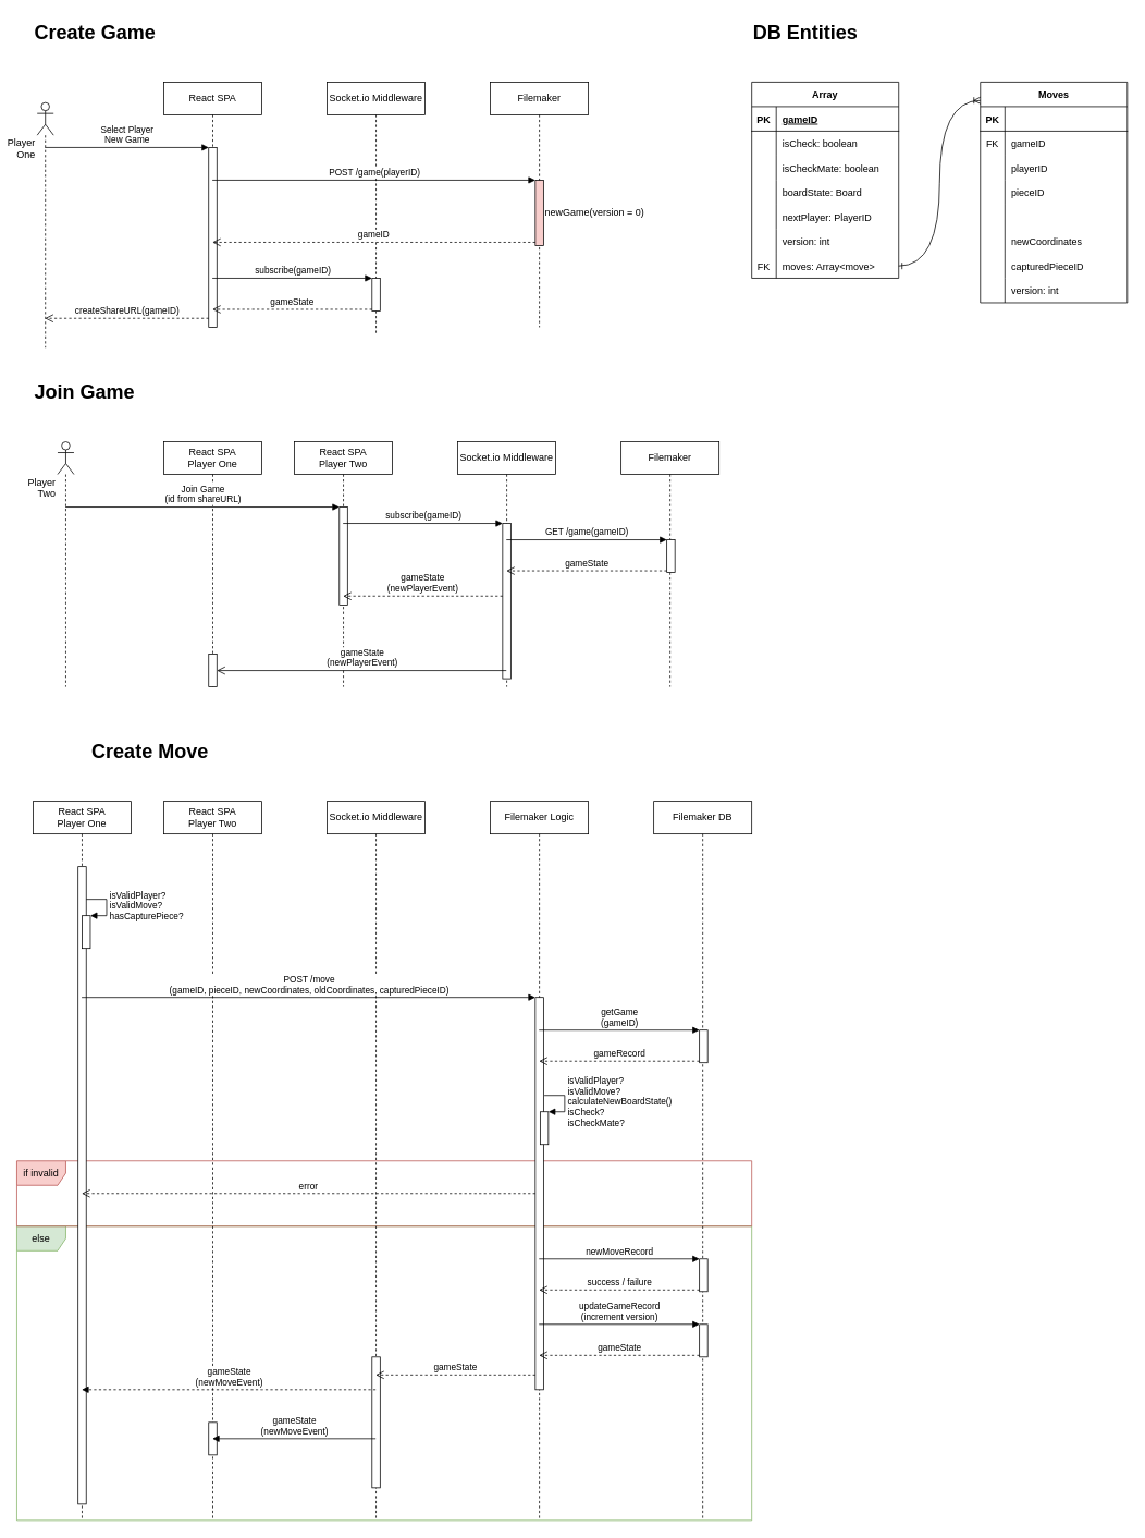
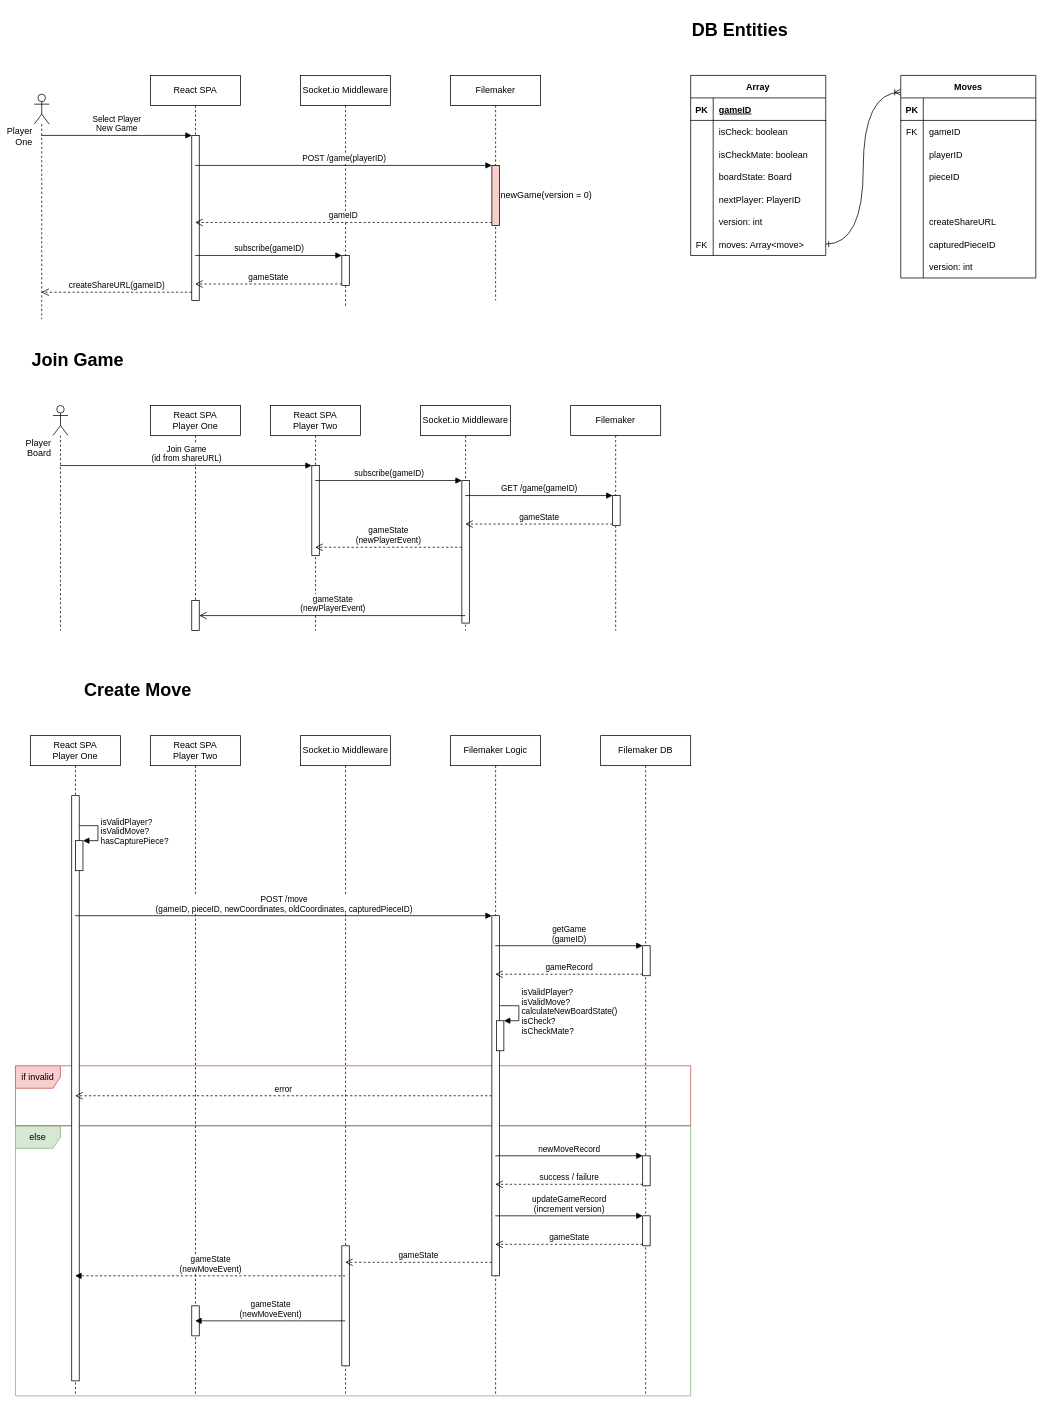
- <mxCell id="49" value="&lt;h1&gt;Create Game&lt;/h1&gt;" style="text;html=1;strokeColor=none;fillColor=none;align=left;verticalAlign=middle;whiteSpace=wrap;rounded=0;" parent="1" vertex="1"><mxGeometry x="40" y="20" width="160" height="40" as="geometry" /></mxCell>
- <mxCell id="40" value="newCoordinates" style="shape=partialRectangle;connectable=0;fillColor=none;top=0;left=0;bottom=0;right=0;align=left;spacingLeft=6;overflow=hidden;" vertex="1" parent="38"><mxGeometry x="30" width="150" height="30" as="geometry" /></mxCell>
+ <mxCell id="40" value="createShareURL" style="shape=partialRectangle;connectable=0;fillColor=none;top=0;left=0;bottom=0;right=0;align=left;spacingLeft=6;overflow=hidden;" vertex="1" parent="38"><mxGeometry x="30" width="150" height="30" as="geometry" /></mxCell>
- <mxCell id="62" value="Player Two" style="shape=umlLifeline;participant=umlActor;perimeter=lifelinePerimeter;whiteSpace=wrap;html=1;container=1;collapsible=0;recursiveResize=0;verticalAlign=top;spacingTop=36;outlineConnect=0;labelPosition=left;verticalLabelPosition=middle;align=right;" vertex="1" parent="1"><mxGeometry x="70" y="540" width="20" height="300" as="geometry" /></mxCell>
+ <mxCell id="62" value="Player Board" style="shape=umlLifeline;participant=umlActor;perimeter=lifelinePerimeter;whiteSpace=wrap;html=1;container=1;collapsible=0;recursiveResize=0;verticalAlign=top;spacingTop=36;outlineConnect=0;labelPosition=left;verticalLabelPosition=middle;align=right;" vertex="1" parent="1"><mxGeometry x="70" y="540" width="20" height="300" as="geometry" /></mxCell>
